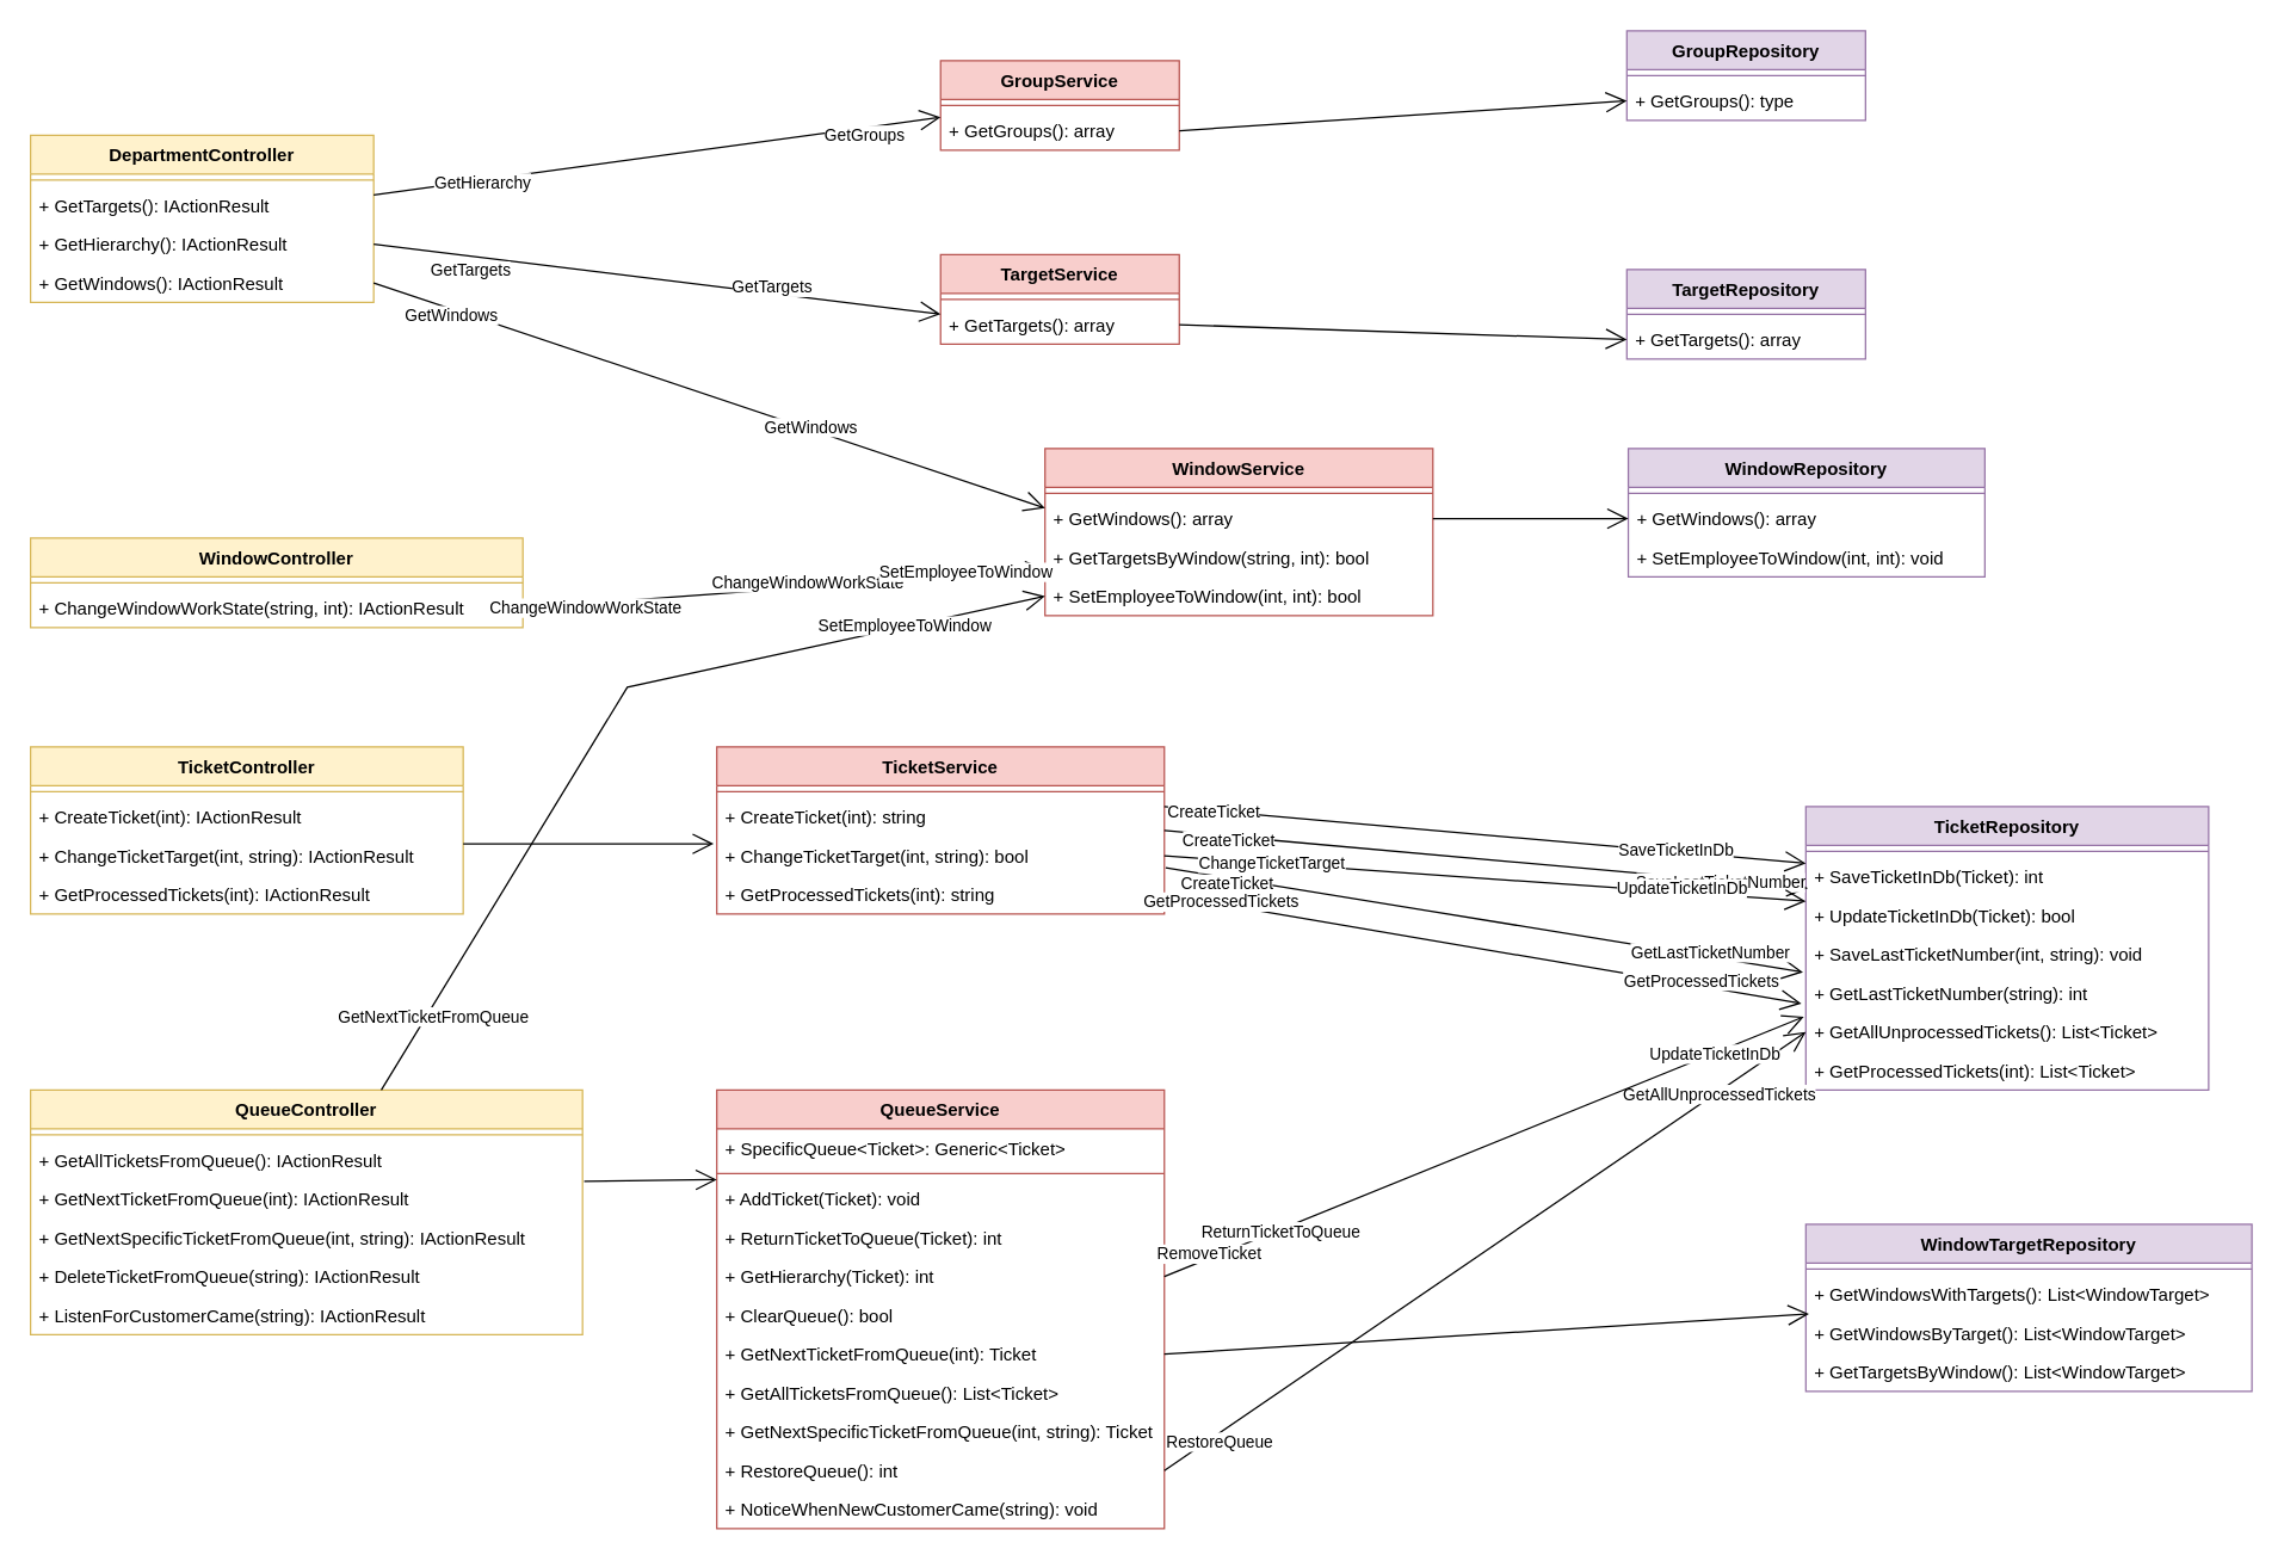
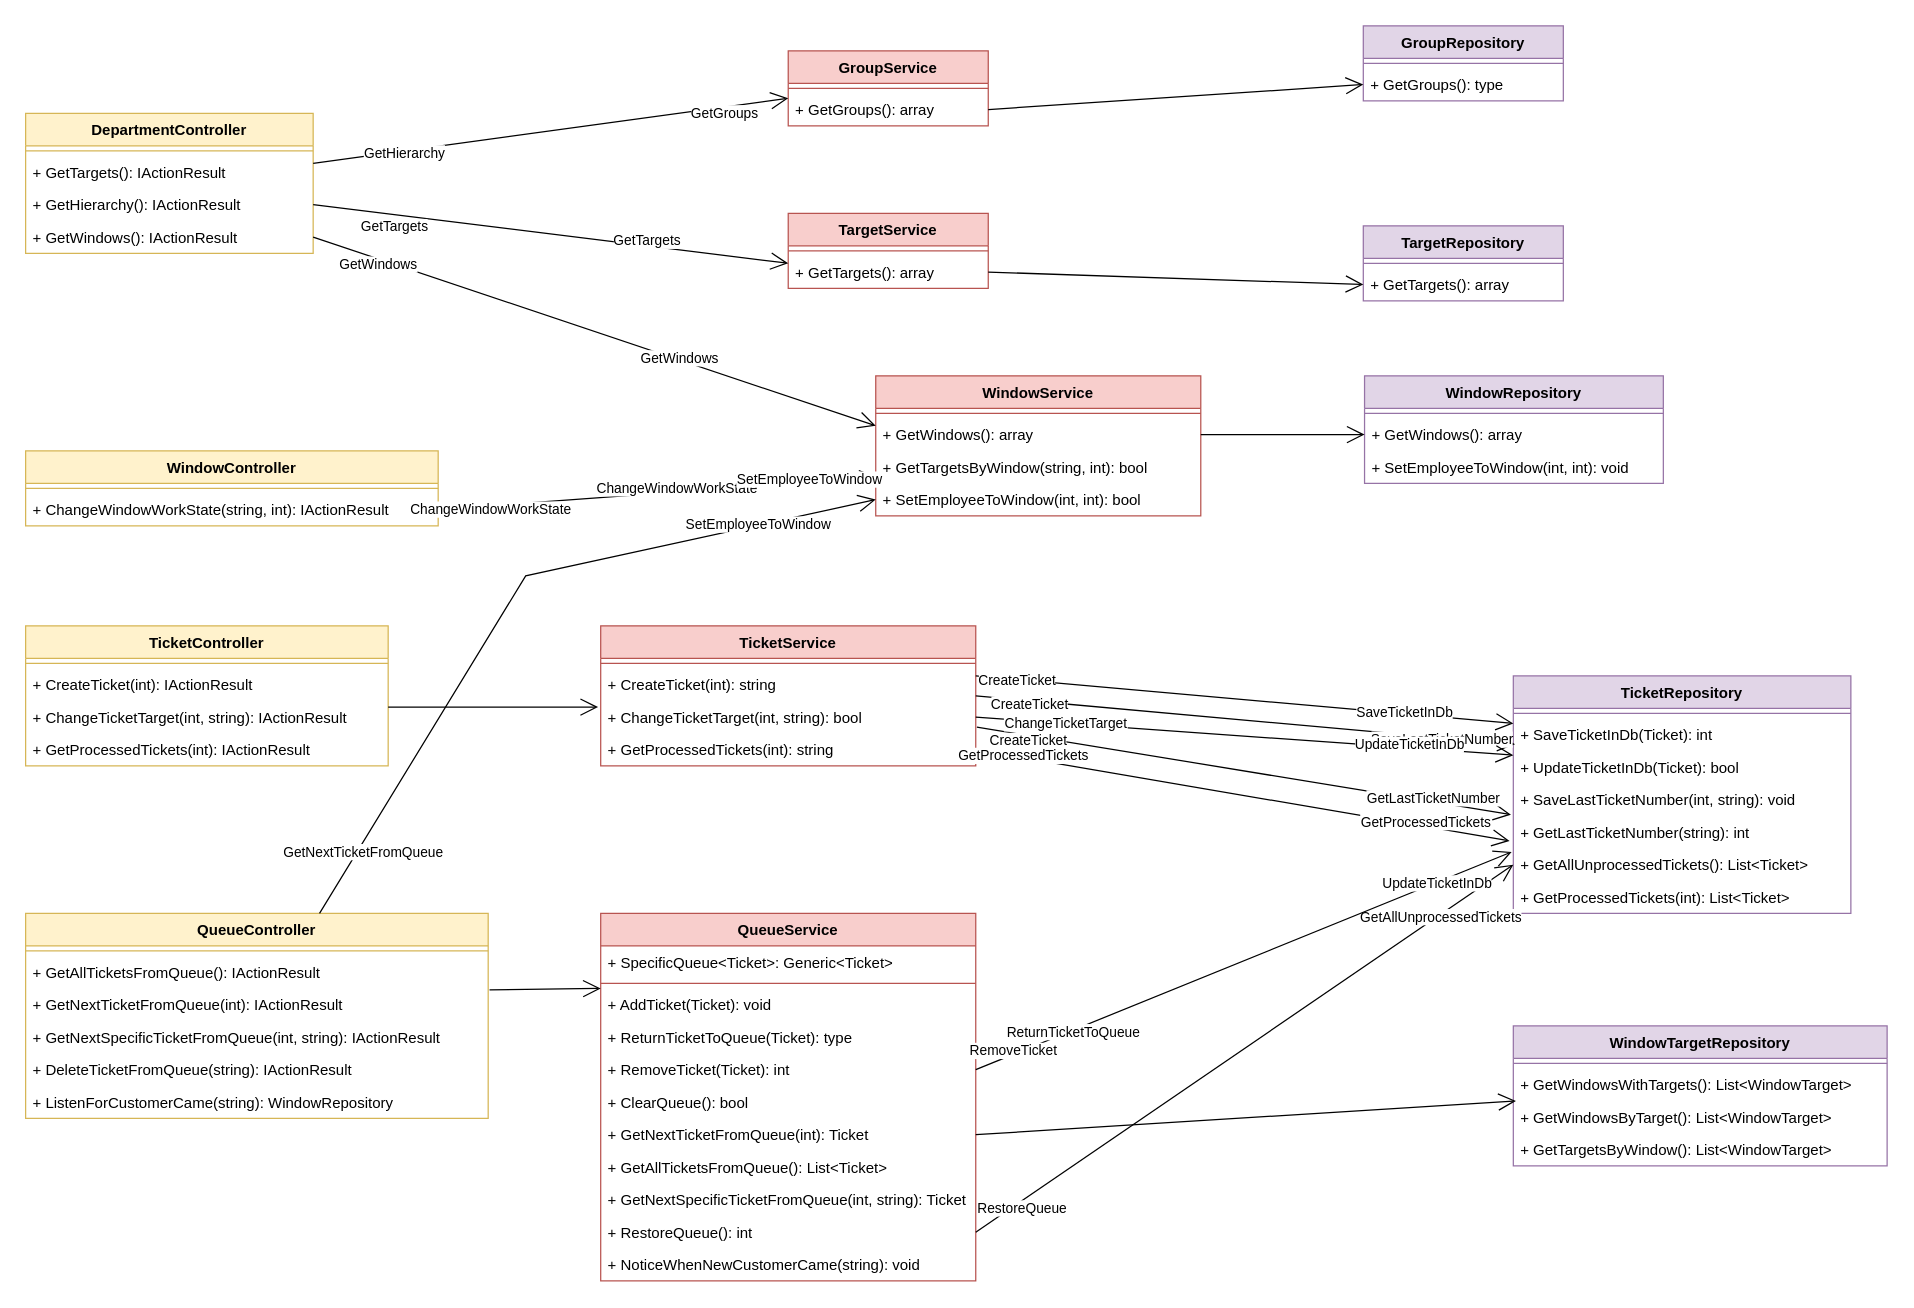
- <mxCell id="63" value="+ ReturnTicketToQueue(Ticket): int" style="text;strokeColor=none;fillColor=none;align=left;verticalAlign=top;spacingLeft=4;spacingRight=4;overflow=hidden;rotatable=0;points=[[0,0.5],[1,0.5]];portConstraint=eastwest;" vertex="1" parent="59"><mxGeometry y="86" width="300" height="26" as="geometry" /></mxCell>
+ <mxCell id="63" value="+ ReturnTicketToQueue(Ticket): type" style="text;strokeColor=none;fillColor=none;align=left;verticalAlign=top;spacingLeft=4;spacingRight=4;overflow=hidden;rotatable=0;points=[[0,0.5],[1,0.5]];portConstraint=eastwest;" vertex="1" parent="59"><mxGeometry y="86" width="300" height="26" as="geometry" /></mxCell>
- <mxCell id="64" value="+ GetHierarchy(Ticket): int" style="text;strokeColor=none;fillColor=none;align=left;verticalAlign=top;spacingLeft=4;spacingRight=4;overflow=hidden;rotatable=0;points=[[0,0.5],[1,0.5]];portConstraint=eastwest;" vertex="1" parent="59"><mxGeometry y="112" width="300" height="26" as="geometry" /></mxCell>
+ <mxCell id="64" value="+ RemoveTicket(Ticket): int" style="text;strokeColor=none;fillColor=none;align=left;verticalAlign=top;spacingLeft=4;spacingRight=4;overflow=hidden;rotatable=0;points=[[0,0.5],[1,0.5]];portConstraint=eastwest;" vertex="1" parent="59"><mxGeometry y="112" width="300" height="26" as="geometry" /></mxCell>
- <mxCell id="99" value="+ ListenForCustomerCame(string): IActionResult" style="text;strokeColor=none;fillColor=none;align=left;verticalAlign=top;spacingLeft=4;spacingRight=4;overflow=hidden;rotatable=0;points=[[0,0.5],[1,0.5]];portConstraint=eastwest;" vertex="1" parent="93"><mxGeometry y="138" width="370" height="26" as="geometry" /></mxCell>
+ <mxCell id="99" value="+ ListenForCustomerCame(string): WindowRepository" style="text;strokeColor=none;fillColor=none;align=left;verticalAlign=top;spacingLeft=4;spacingRight=4;overflow=hidden;rotatable=0;points=[[0,0.5],[1,0.5]];portConstraint=eastwest;" vertex="1" parent="93"><mxGeometry y="138" width="370" height="26" as="geometry" /></mxCell>
